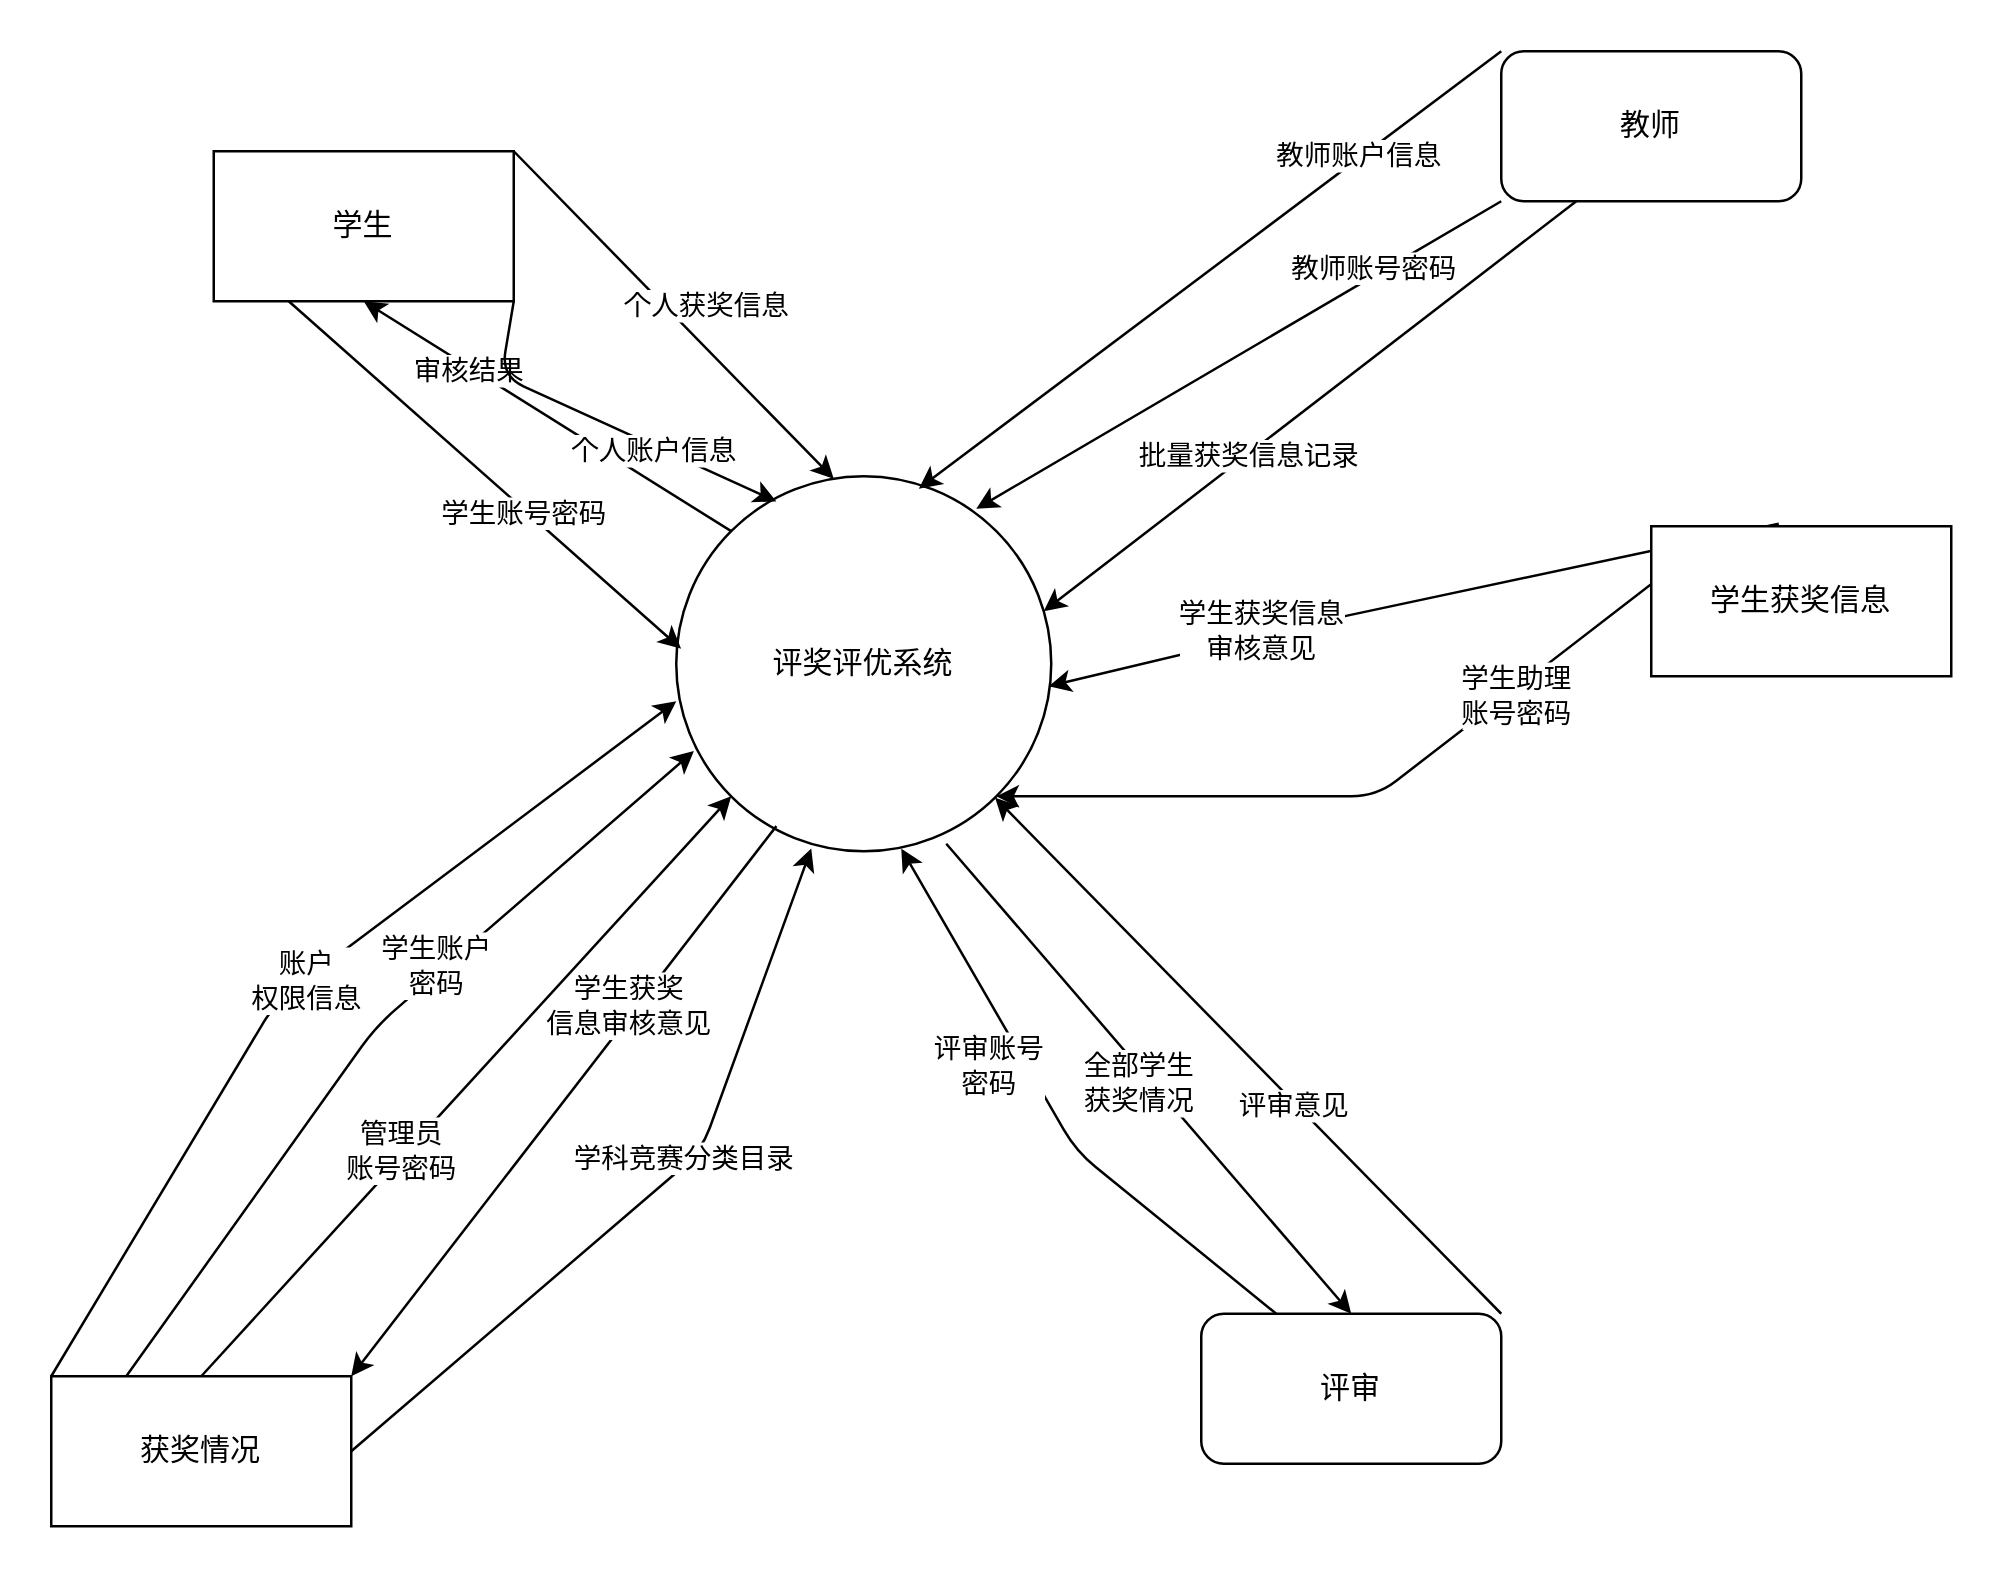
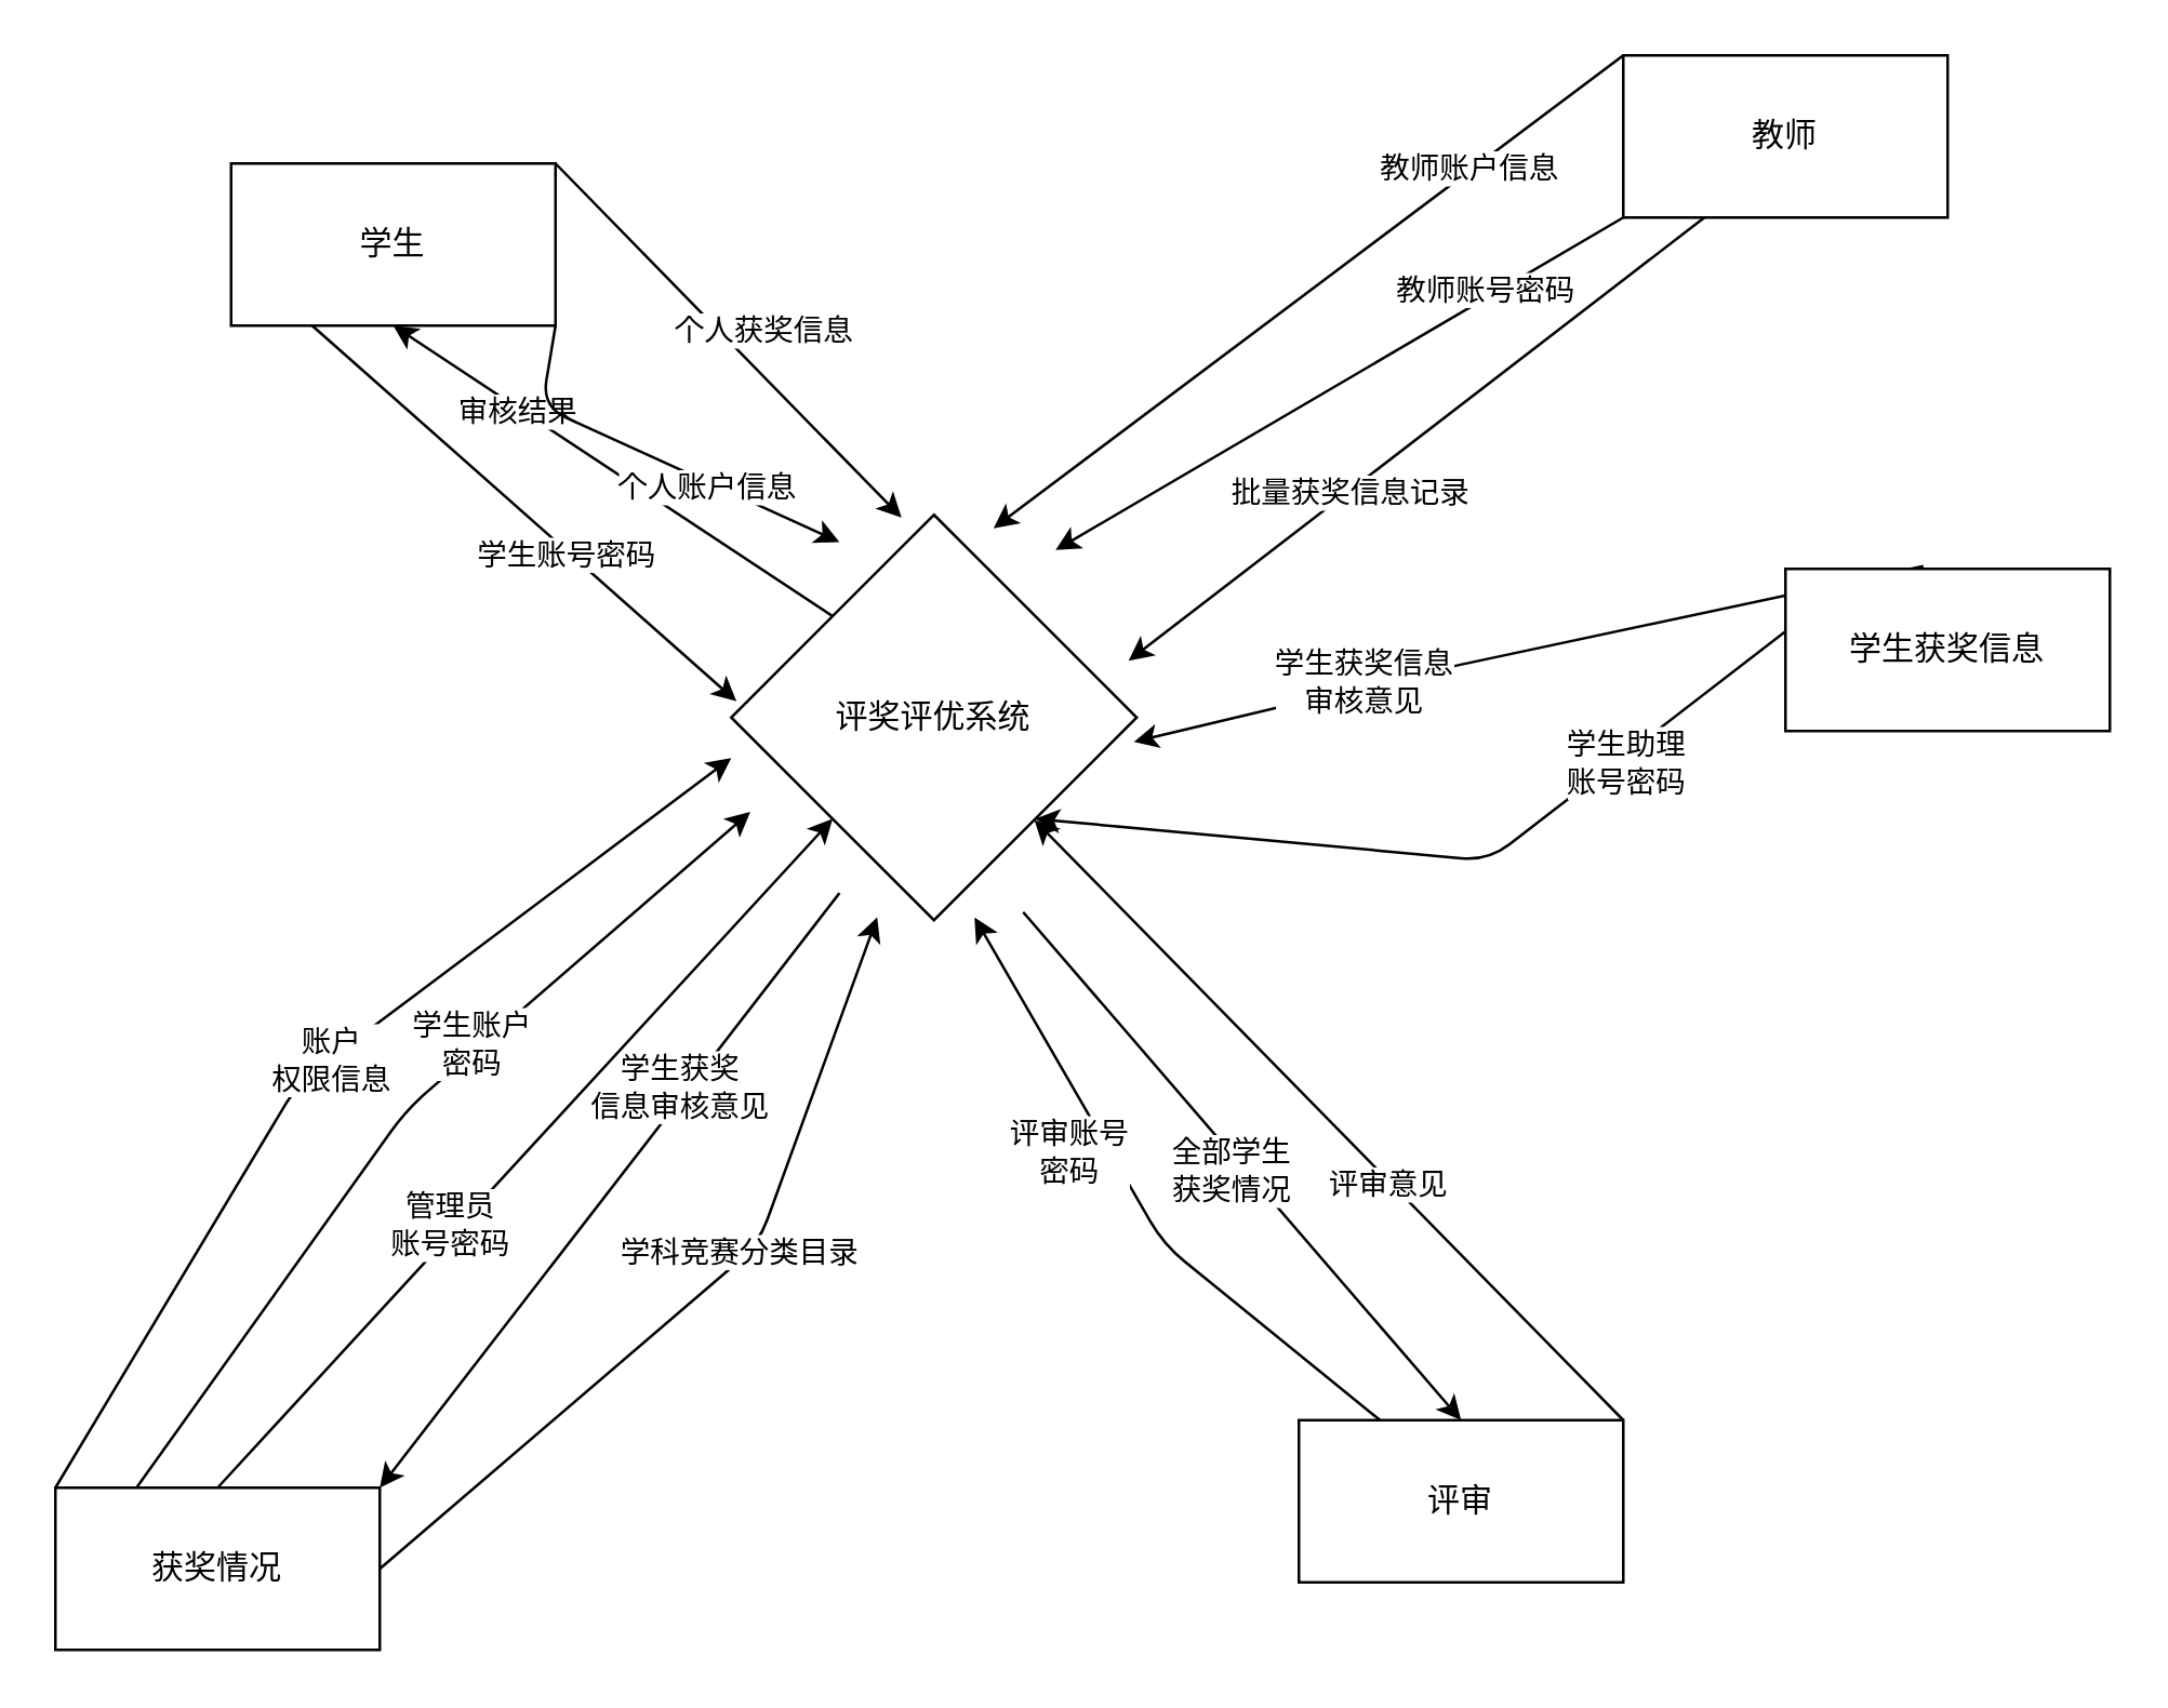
- <mxCell id="31" value="教师" style="whiteSpace=wrap;html=1;rounded=1;" vertex="1" parent="1"><mxGeometry x="600" y="20" width="120" height="60" as="geometry" /></mxCell>
+ <mxCell id="31" value="教师" style="rounded=0;whiteSpace=wrap;html=1;" vertex="1" parent="1"><mxGeometry x="600" y="20" width="120" height="60" as="geometry" /></mxCell>
- <mxCell id="6" value="评奖评优系统" style="ellipse;whiteSpace=wrap;html=1;aspect=fixed;" vertex="1" parent="1"><mxGeometry x="270" y="190" width="150" height="150" as="geometry" /></mxCell>
+ <mxCell id="6" value="评奖评优系统" style="rhombus;whiteSpace=wrap;html=1;aspect=fixed;" vertex="1" parent="1"><mxGeometry x="270" y="190" width="150" height="150" as="geometry" /></mxCell>
- <mxCell id="36" value="评审" style="whiteSpace=wrap;html=1;rounded=1;" vertex="1" parent="1"><mxGeometry x="480" y="525" width="120" height="60" as="geometry" /></mxCell>
+ <mxCell id="36" value="评审" style="rounded=0;whiteSpace=wrap;html=1;" vertex="1" parent="1"><mxGeometry x="480" y="525" width="120" height="60" as="geometry" /></mxCell>
